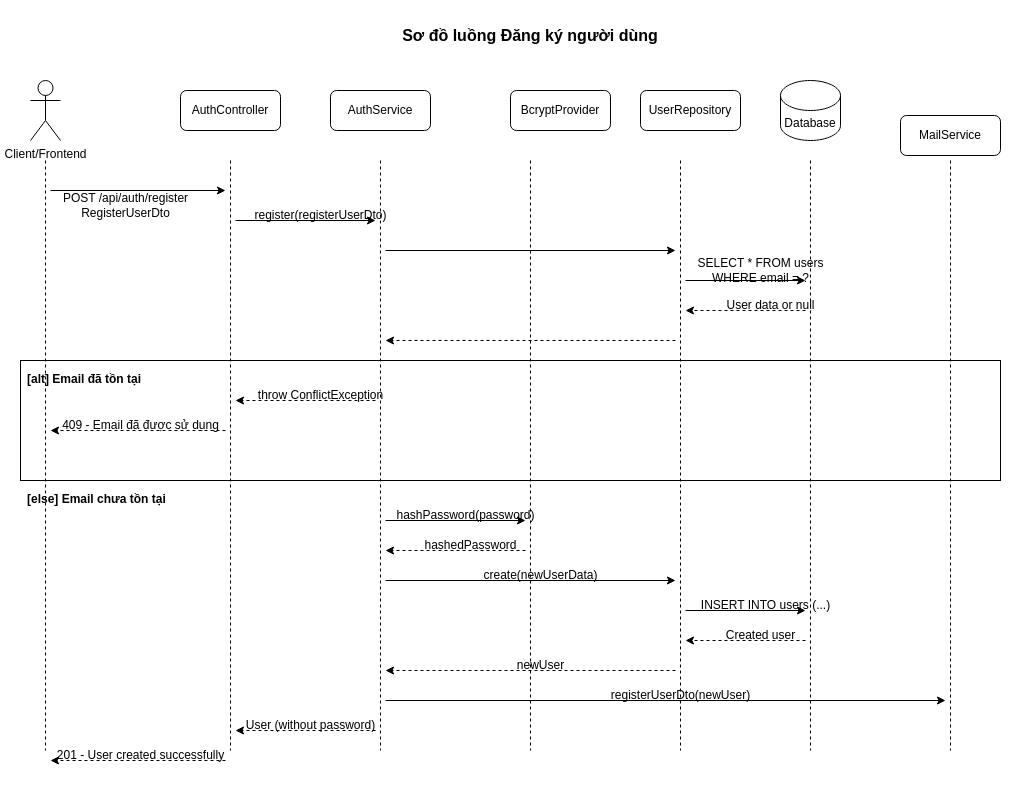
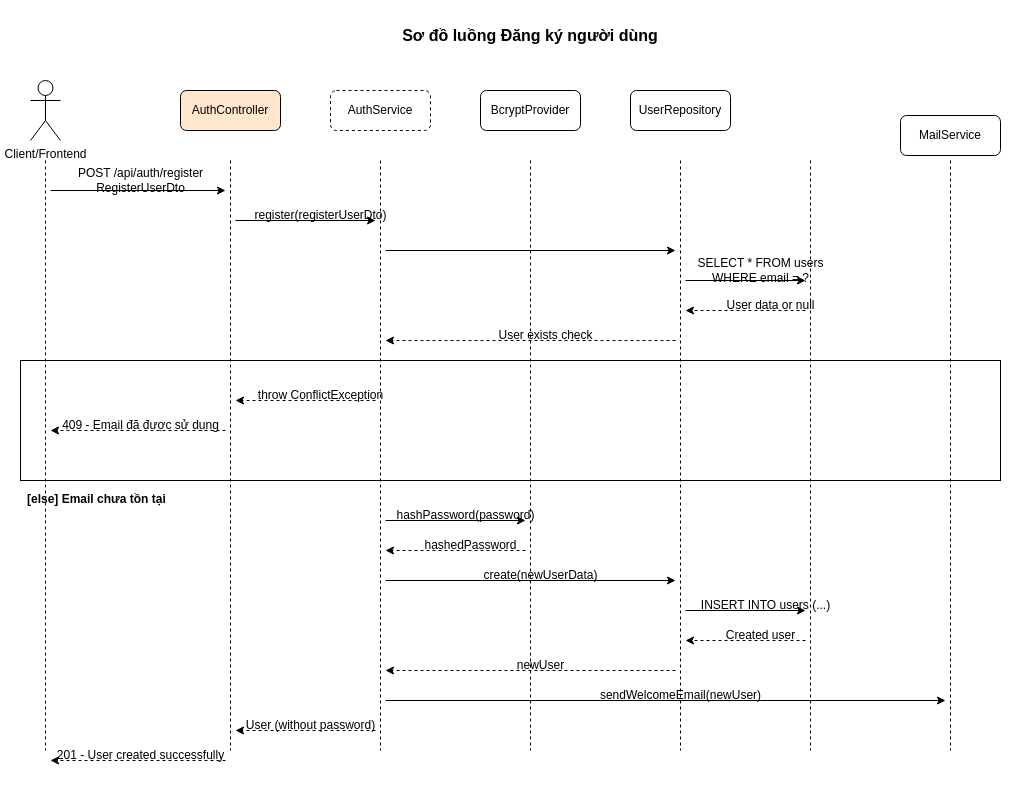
- <mxCell id="4" value="AuthController" style="rounded=1;whiteSpace=wrap;html=1;" vertex="1" parent="1"><mxGeometry x="180" y="90" width="100" height="40" as="geometry" /></mxCell>
+ <mxCell id="4" value="AuthController" style="rounded=1;whiteSpace=wrap;html=1;fillColor=#ffe6cc;" vertex="1" parent="1"><mxGeometry x="180" y="90" width="100" height="40" as="geometry" /></mxCell>
- <mxCell id="5" value="AuthService" style="rounded=1;whiteSpace=wrap;html=1;" vertex="1" parent="1"><mxGeometry x="330" y="90" width="100" height="40" as="geometry" /></mxCell>
+ <mxCell id="5" value="AuthService" style="rounded=1;whiteSpace=wrap;html=1;dashed=1;" vertex="1" parent="1"><mxGeometry x="330" y="90" width="100" height="40" as="geometry" /></mxCell>
- <mxCell id="6" value="BcryptProvider" style="rounded=1;whiteSpace=wrap;html=1;" vertex="1" parent="1"><mxGeometry x="510" y="90" width="100" height="40" as="geometry" /></mxCell>
+ <mxCell id="6" value="BcryptProvider" style="rounded=1;whiteSpace=wrap;html=1;" vertex="1" parent="1"><mxGeometry x="480" y="90" width="100" height="40" as="geometry" /></mxCell>
- <mxCell id="7" value="UserRepository" style="rounded=1;whiteSpace=wrap;html=1;" vertex="1" parent="1"><mxGeometry x="640" y="90" width="100" height="40" as="geometry" /></mxCell>
+ <mxCell id="7" value="UserRepository" style="rounded=1;whiteSpace=wrap;html=1;" vertex="1" parent="1"><mxGeometry x="630" y="90" width="100" height="40" as="geometry" /></mxCell>
- <mxCell id="8" value="Database" style="shape=cylinder3;whiteSpace=wrap;html=1;boundedLbl=1;backgroundOutline=1;size=15;" vertex="1" parent="1"><mxGeometry x="780" y="80" width="60" height="60" as="geometry" /></mxCell>
- <mxCell id="18" value="POST /api/auth/register&#10;RegisterUserDto" style="text;html=1;align=center;verticalAlign=middle;resizable=0;points=[];autosize=1;strokeColor=none;fillColor=none;" vertex="1" parent="1"><mxGeometry x="55" y="185" width="140" height="40" as="geometry" /></mxCell>
+ <mxCell id="18" value="POST /api/auth/register&#10;RegisterUserDto" style="text;html=1;align=center;verticalAlign=middle;resizable=0;points=[];autosize=1;strokeColor=none;fillColor=none;" vertex="1" parent="1"><mxGeometry x="70" y="160" width="140" height="40" as="geometry" /></mxCell>
+ <mxCell id="27" value="User exists check" style="text;html=1;align=center;verticalAlign=middle;resizable=0;points=[];autosize=1;strokeColor=none;fillColor=none;" vertex="1" parent="1"><mxGeometry x="490" y="320" width="110" height="30" as="geometry" /></mxCell>
- <mxCell id="29" value="[alt] Email đã tồn tại" style="text;html=1;align=left;verticalAlign=top;resizable=0;points=[];autosize=1;strokeColor=none;fillColor=none;fontStyle=1;" vertex="1" parent="1"><mxGeometry x="25" y="365" width="130" height="30" as="geometry" /></mxCell>
- <mxCell id="48" value="registerUserDto(newUser)" style="text;html=1;align=center;verticalAlign=middle;resizable=0;points=[];autosize=1;strokeColor=none;fillColor=none;" vertex="1" parent="1"><mxGeometry x="600" y="680" width="160" height="30" as="geometry" /></mxCell>
+ <mxCell id="48" value="sendWelcomeEmail(newUser)" style="text;html=1;align=center;verticalAlign=middle;resizable=0;points=[];autosize=1;strokeColor=none;fillColor=none;" vertex="1" parent="1"><mxGeometry x="600" y="680" width="160" height="30" as="geometry" /></mxCell>
